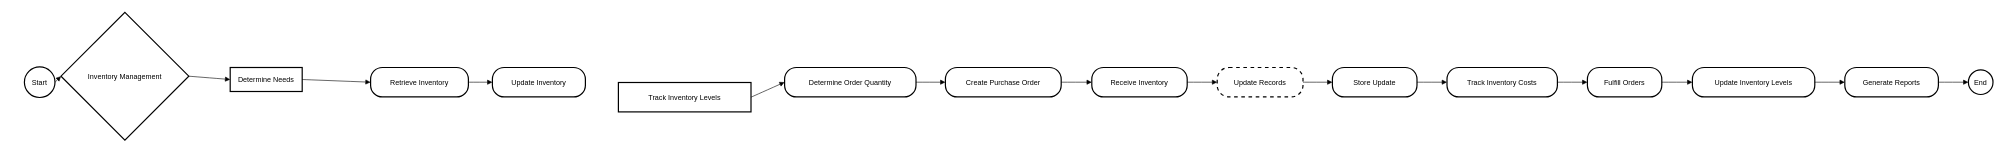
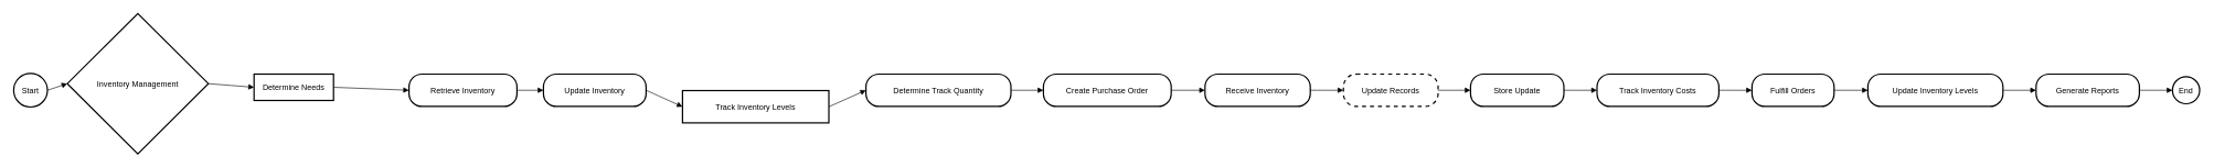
- <mxCell id="2" value="Start" style="ellipse;aspect=fixed;strokeWidth=2;whiteSpace=wrap;" vertex="1" parent="1"><mxGeometry x="40" y="111" width="51" height="51" as="geometry" /></mxCell>
+ <mxCell id="2" value="Start" style="ellipse;aspect=fixed;strokeWidth=2;whiteSpace=wrap;" vertex="1" parent="1"><mxGeometry x="20" y="111" width="51" height="51" as="geometry" /></mxCell>
- <mxCell id="8" value="Determine Order Quantity" style="rounded=1;arcSize=40;strokeWidth=2" vertex="1" parent="1"><mxGeometry x="1307" y="112" width="219" height="49" as="geometry" /></mxCell>
+ <mxCell id="8" value="Determine Track Quantity" style="rounded=1;arcSize=40;strokeWidth=2" vertex="1" parent="1"><mxGeometry x="1307" y="112" width="219" height="49" as="geometry" /></mxCell>
+ <mxCell id="22" value="" style="curved=1;startArrow=none;endArrow=block;exitX=1;exitY=0.5;entryX=0;entryY=0.5;" edge="1" parent="1" source="6" target="7"><mxGeometry relative="1" as="geometry"><Array as="points" /></mxGeometry></mxCell>
